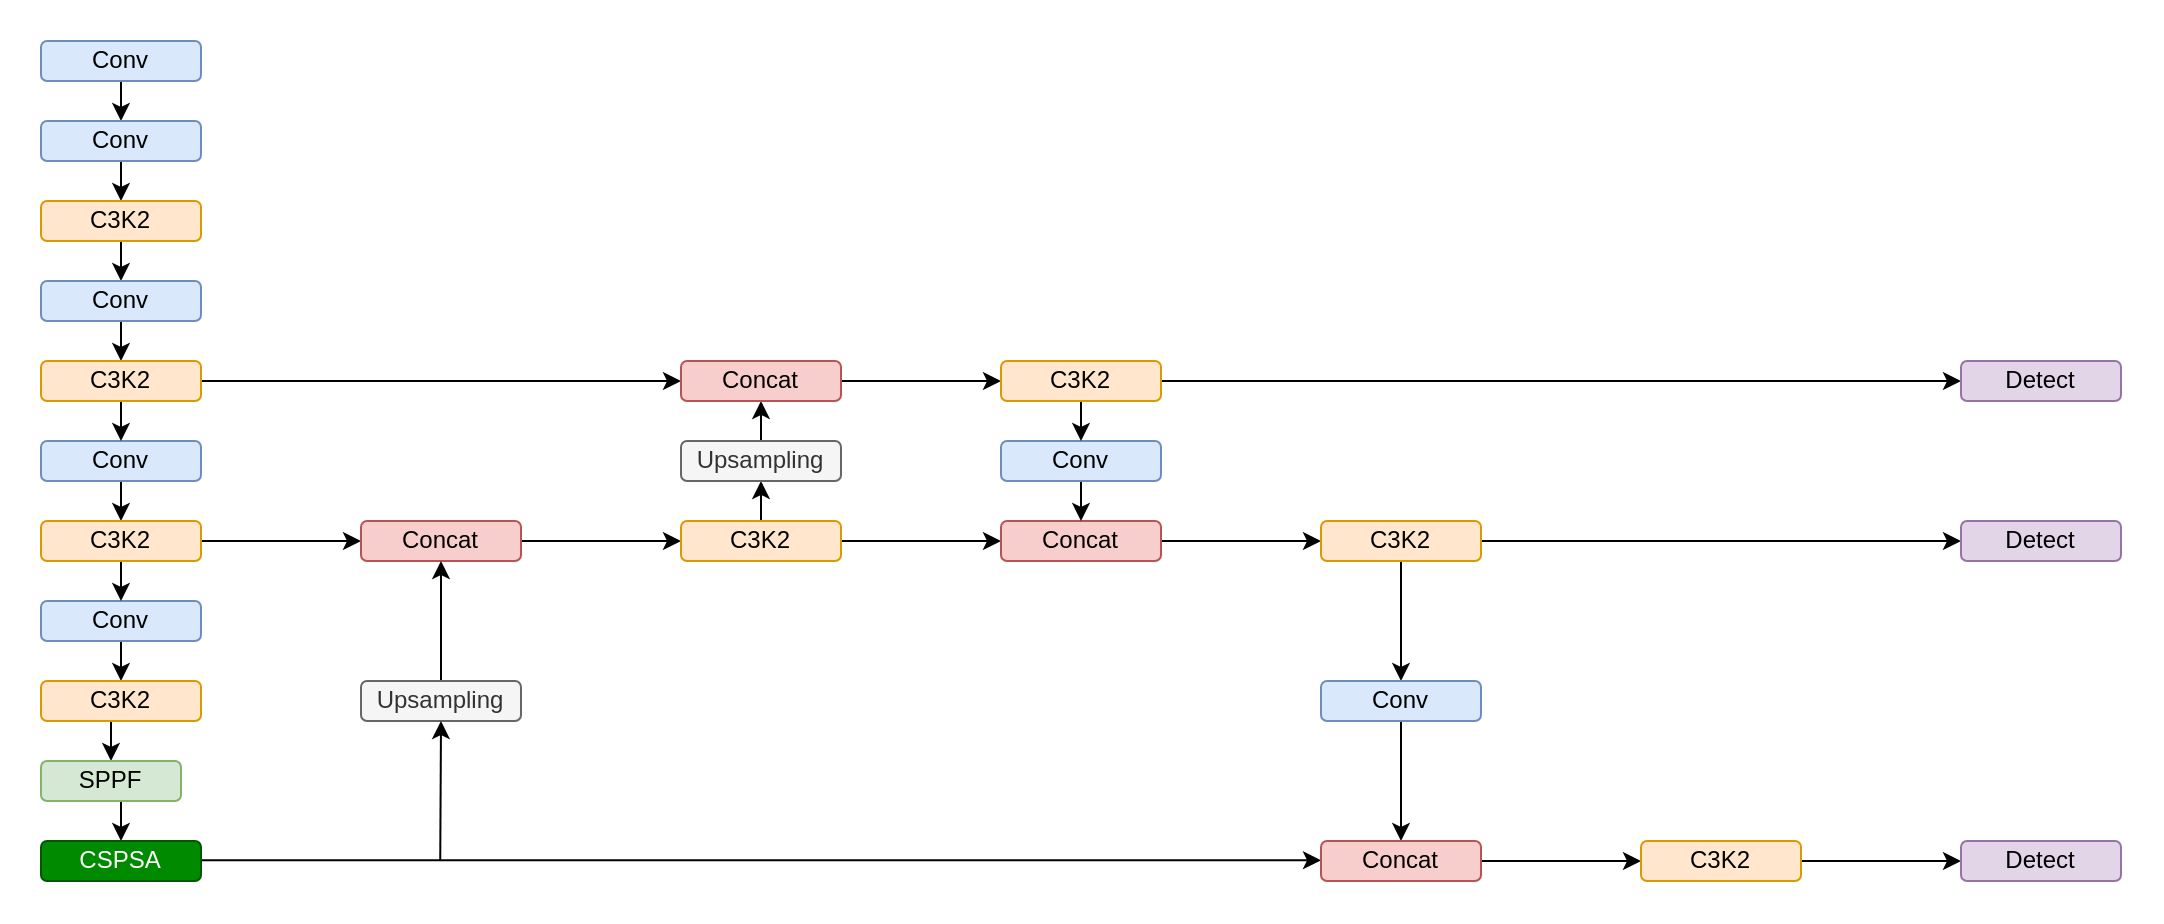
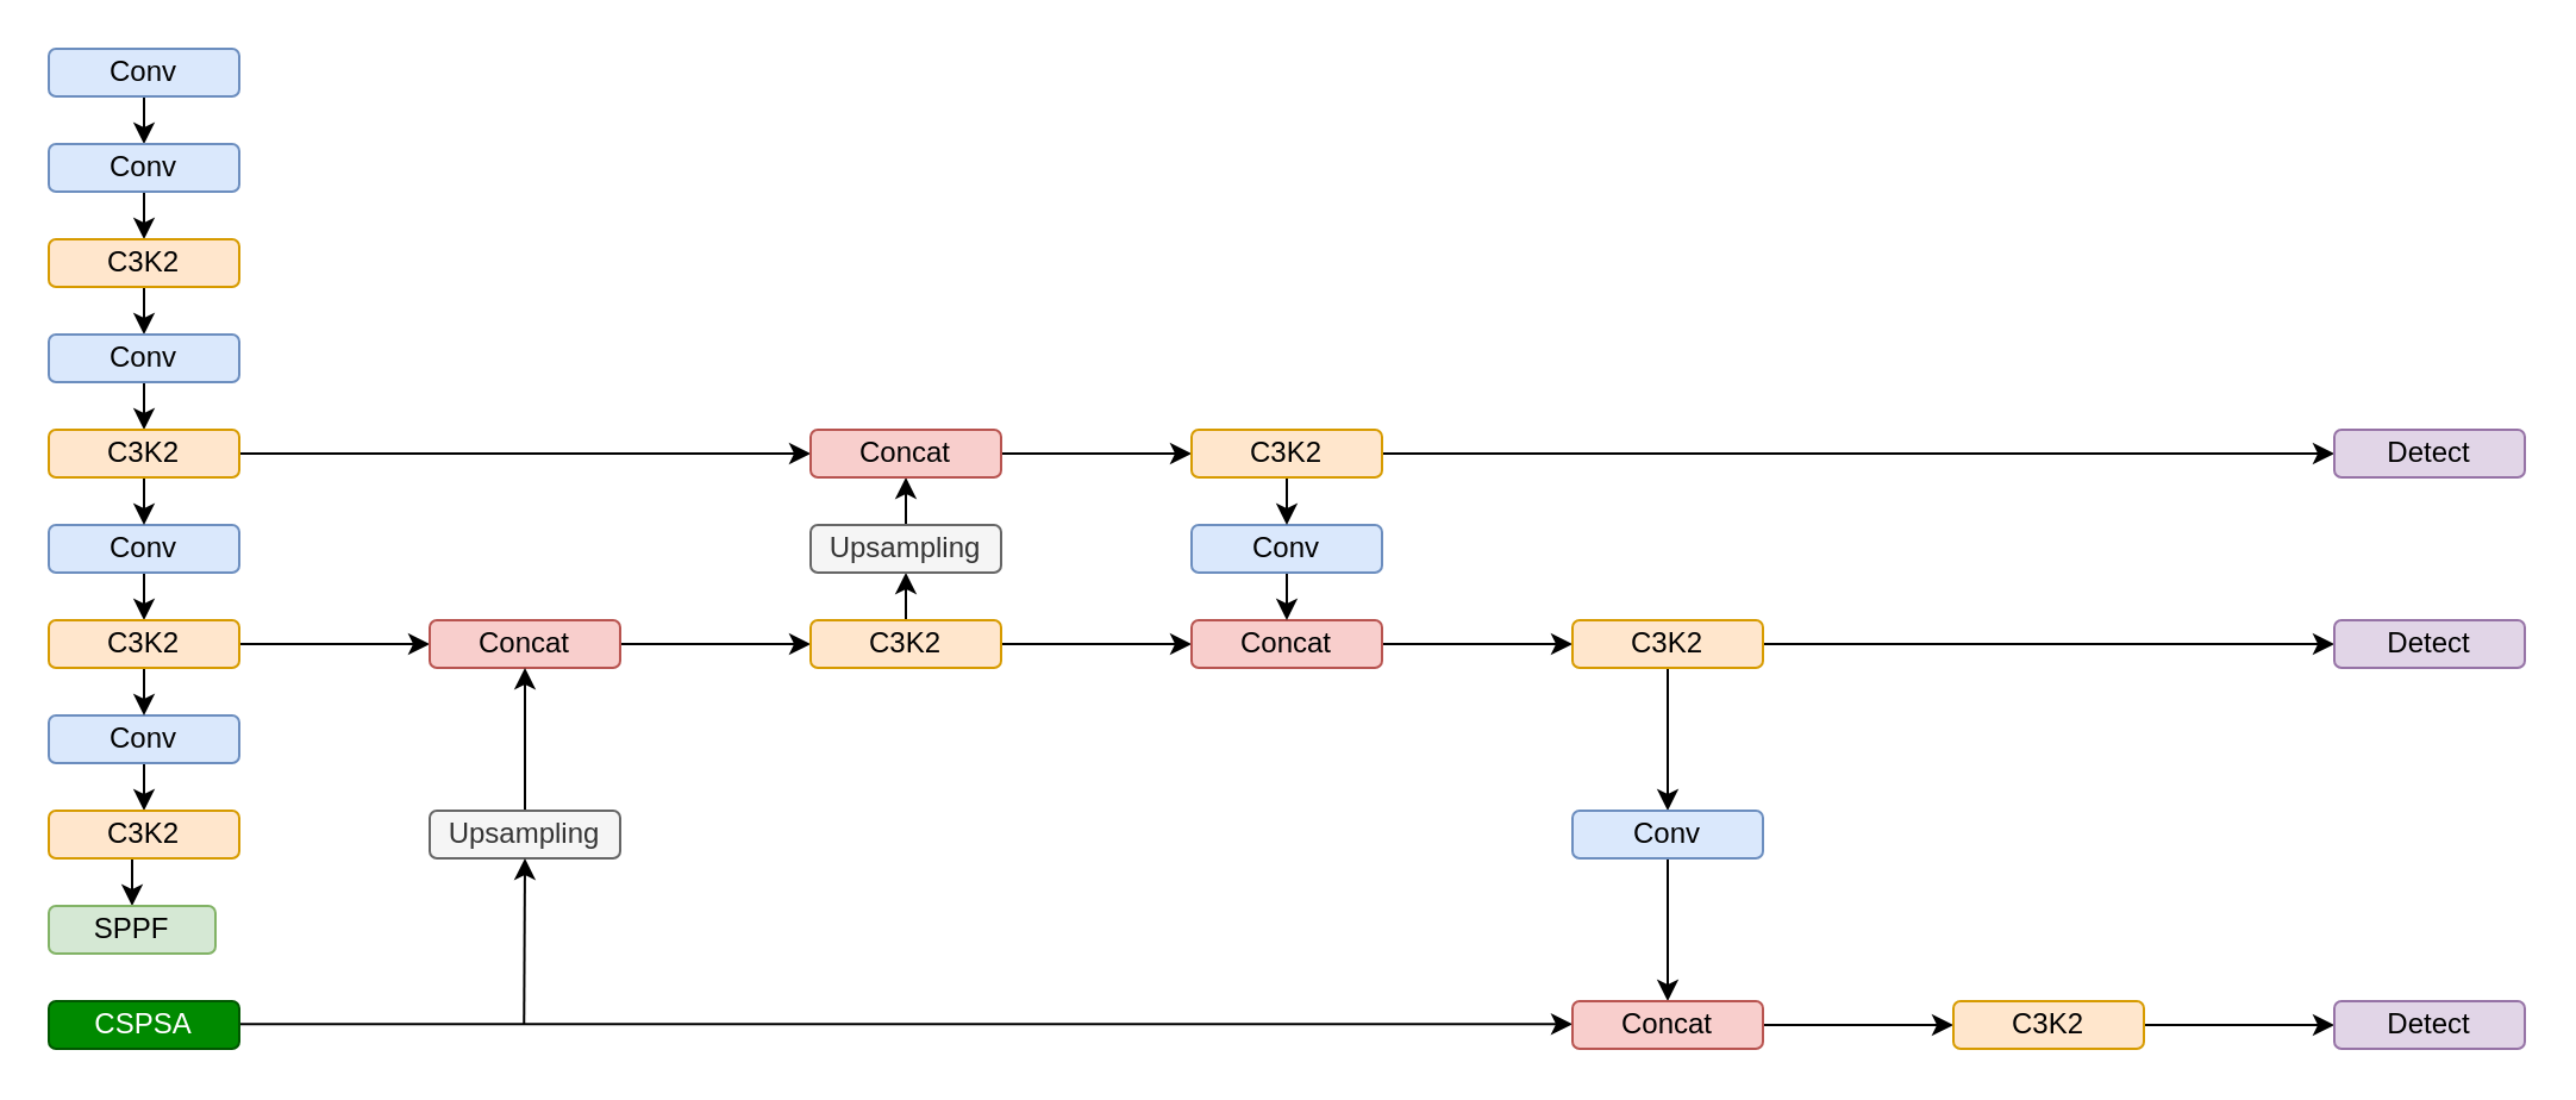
- <mxCell id="22" style="edgeStyle=orthogonalEdgeStyle;rounded=0;orthogonalLoop=1;jettySize=auto;html=1;exitX=0.5;exitY=1;exitDx=0;exitDy=0;entryX=0.5;entryY=0;entryDx=0;entryDy=0;" edge="1" parent="1" source="23" target="25"><mxGeometry relative="1" as="geometry" /></mxCell>
